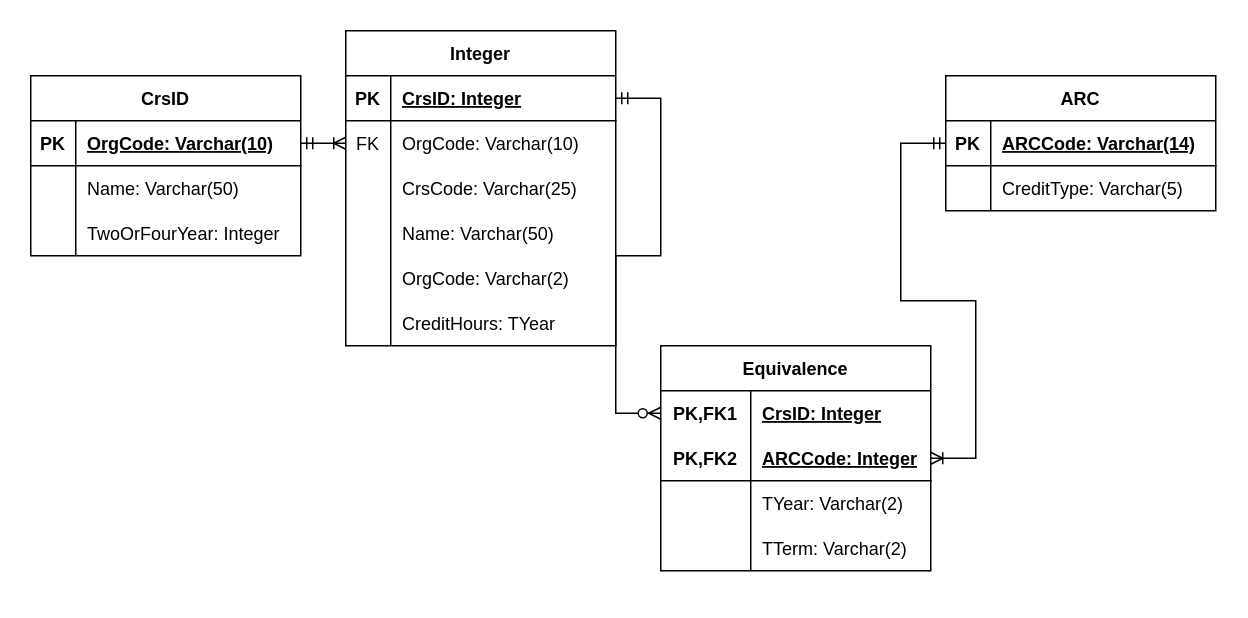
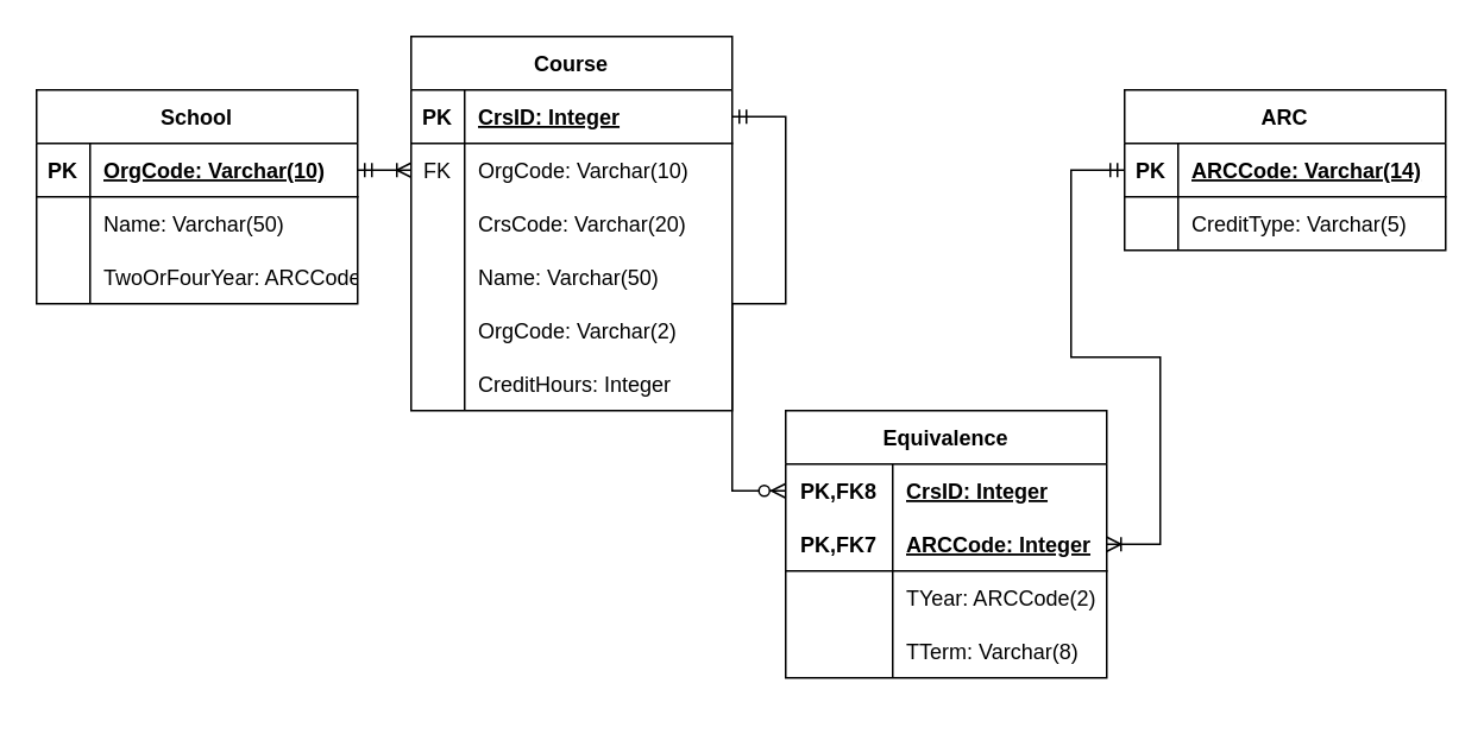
- <mxCell id="27" value="Integer" style="shape=table;startSize=30;container=1;collapsible=1;childLayout=tableLayout;fixedRows=1;rowLines=0;fontStyle=1;align=center;resizeLast=1;" vertex="1" parent="1"><mxGeometry x="230" y="20" width="180" height="210" as="geometry" /></mxCell>
+ <mxCell id="27" value="Course" style="shape=table;startSize=30;container=1;collapsible=1;childLayout=tableLayout;fixedRows=1;rowLines=0;fontStyle=1;align=center;resizeLast=1;" vertex="1" parent="1"><mxGeometry x="230" y="20" width="180" height="210" as="geometry" /></mxCell>
- <mxCell id="15" value="CrsID" style="shape=table;startSize=30;container=1;collapsible=1;childLayout=tableLayout;fixedRows=1;rowLines=0;fontStyle=1;align=center;resizeLast=1;" vertex="1" parent="1"><mxGeometry x="20" y="50" width="180" height="120" as="geometry" /></mxCell>
+ <mxCell id="15" value="School" style="shape=table;startSize=30;container=1;collapsible=1;childLayout=tableLayout;fixedRows=1;rowLines=0;fontStyle=1;align=center;resizeLast=1;" vertex="1" parent="1"><mxGeometry x="20" y="50" width="180" height="120" as="geometry" /></mxCell>
- <mxCell id="36" value="CrsCode: Varchar(25)" style="shape=partialRectangle;connectable=0;fillColor=none;top=0;left=0;bottom=0;right=0;align=left;spacingLeft=6;overflow=hidden;" vertex="1" parent="34"><mxGeometry x="30" width="150" height="30" as="geometry"><mxRectangle width="150" height="30" as="alternateBounds" /></mxGeometry></mxCell>
+ <mxCell id="36" value="CrsCode: Varchar(20)" style="shape=partialRectangle;connectable=0;fillColor=none;top=0;left=0;bottom=0;right=0;align=left;spacingLeft=6;overflow=hidden;" vertex="1" parent="34"><mxGeometry x="30" width="150" height="30" as="geometry"><mxRectangle width="150" height="30" as="alternateBounds" /></mxGeometry></mxCell>
- <mxCell id="24" value="TwoOrFourYear: Integer" style="shape=partialRectangle;connectable=0;fillColor=none;top=0;left=0;bottom=0;right=0;align=left;spacingLeft=6;overflow=hidden;" vertex="1" parent="22"><mxGeometry x="30" width="150" height="30" as="geometry"><mxRectangle width="150" height="30" as="alternateBounds" /></mxGeometry></mxCell>
+ <mxCell id="24" value="TwoOrFourYear: ARCCode" style="shape=partialRectangle;connectable=0;fillColor=none;top=0;left=0;bottom=0;right=0;align=left;spacingLeft=6;overflow=hidden;" vertex="1" parent="22"><mxGeometry x="30" width="150" height="30" as="geometry"><mxRectangle width="150" height="30" as="alternateBounds" /></mxGeometry></mxCell>
- <mxCell id="45" value="CreditHours: TYear" style="shape=partialRectangle;connectable=0;fillColor=none;top=0;left=0;bottom=0;right=0;align=left;spacingLeft=6;fontStyle=0;overflow=hidden;" vertex="1" parent="43"><mxGeometry x="30" width="150" height="30" as="geometry"><mxRectangle width="150" height="30" as="alternateBounds" /></mxGeometry></mxCell>
+ <mxCell id="45" value="CreditHours: Integer" style="shape=partialRectangle;connectable=0;fillColor=none;top=0;left=0;bottom=0;right=0;align=left;spacingLeft=6;fontStyle=0;overflow=hidden;" vertex="1" parent="43"><mxGeometry x="30" width="150" height="30" as="geometry"><mxRectangle width="150" height="30" as="alternateBounds" /></mxGeometry></mxCell>
- <mxCell id="4" value="PK,FK1" style="shape=partialRectangle;connectable=0;fillColor=none;top=0;left=0;bottom=0;right=0;fontStyle=1;overflow=hidden;" vertex="1" parent="3"><mxGeometry width="60" height="30" as="geometry"><mxRectangle width="60" height="30" as="alternateBounds" /></mxGeometry></mxCell>
+ <mxCell id="4" value="PK,FK8" style="shape=partialRectangle;connectable=0;fillColor=none;top=0;left=0;bottom=0;right=0;fontStyle=1;overflow=hidden;" vertex="1" parent="3"><mxGeometry width="60" height="30" as="geometry"><mxRectangle width="60" height="30" as="alternateBounds" /></mxGeometry></mxCell>
- <mxCell id="7" value="PK,FK2" style="shape=partialRectangle;connectable=0;fillColor=none;top=0;left=0;bottom=0;right=0;fontStyle=1;overflow=hidden;" vertex="1" parent="6"><mxGeometry width="60" height="30" as="geometry"><mxRectangle width="60" height="30" as="alternateBounds" /></mxGeometry></mxCell>
+ <mxCell id="7" value="PK,FK7" style="shape=partialRectangle;connectable=0;fillColor=none;top=0;left=0;bottom=0;right=0;fontStyle=1;overflow=hidden;" vertex="1" parent="6"><mxGeometry width="60" height="30" as="geometry"><mxRectangle width="60" height="30" as="alternateBounds" /></mxGeometry></mxCell>
- <mxCell id="11" value="TYear: Varchar(2)" style="shape=partialRectangle;connectable=0;fillColor=none;top=0;left=0;bottom=0;right=0;align=left;spacingLeft=6;overflow=hidden;" vertex="1" parent="9"><mxGeometry x="60" width="120" height="30" as="geometry"><mxRectangle width="120" height="30" as="alternateBounds" /></mxGeometry></mxCell>
+ <mxCell id="11" value="TYear: ARCCode(2)" style="shape=partialRectangle;connectable=0;fillColor=none;top=0;left=0;bottom=0;right=0;align=left;spacingLeft=6;overflow=hidden;" vertex="1" parent="9"><mxGeometry x="60" width="120" height="30" as="geometry"><mxRectangle width="120" height="30" as="alternateBounds" /></mxGeometry></mxCell>
- <mxCell id="14" value="TTerm: Varchar(2)" style="shape=partialRectangle;connectable=0;fillColor=none;top=0;left=0;bottom=0;right=0;align=left;spacingLeft=6;overflow=hidden;" vertex="1" parent="12"><mxGeometry x="60" width="120" height="30" as="geometry"><mxRectangle width="120" height="30" as="alternateBounds" /></mxGeometry></mxCell>
+ <mxCell id="14" value="TTerm: Varchar(8)" style="shape=partialRectangle;connectable=0;fillColor=none;top=0;left=0;bottom=0;right=0;align=left;spacingLeft=6;overflow=hidden;" vertex="1" parent="12"><mxGeometry x="60" width="120" height="30" as="geometry"><mxRectangle width="120" height="30" as="alternateBounds" /></mxGeometry></mxCell>
